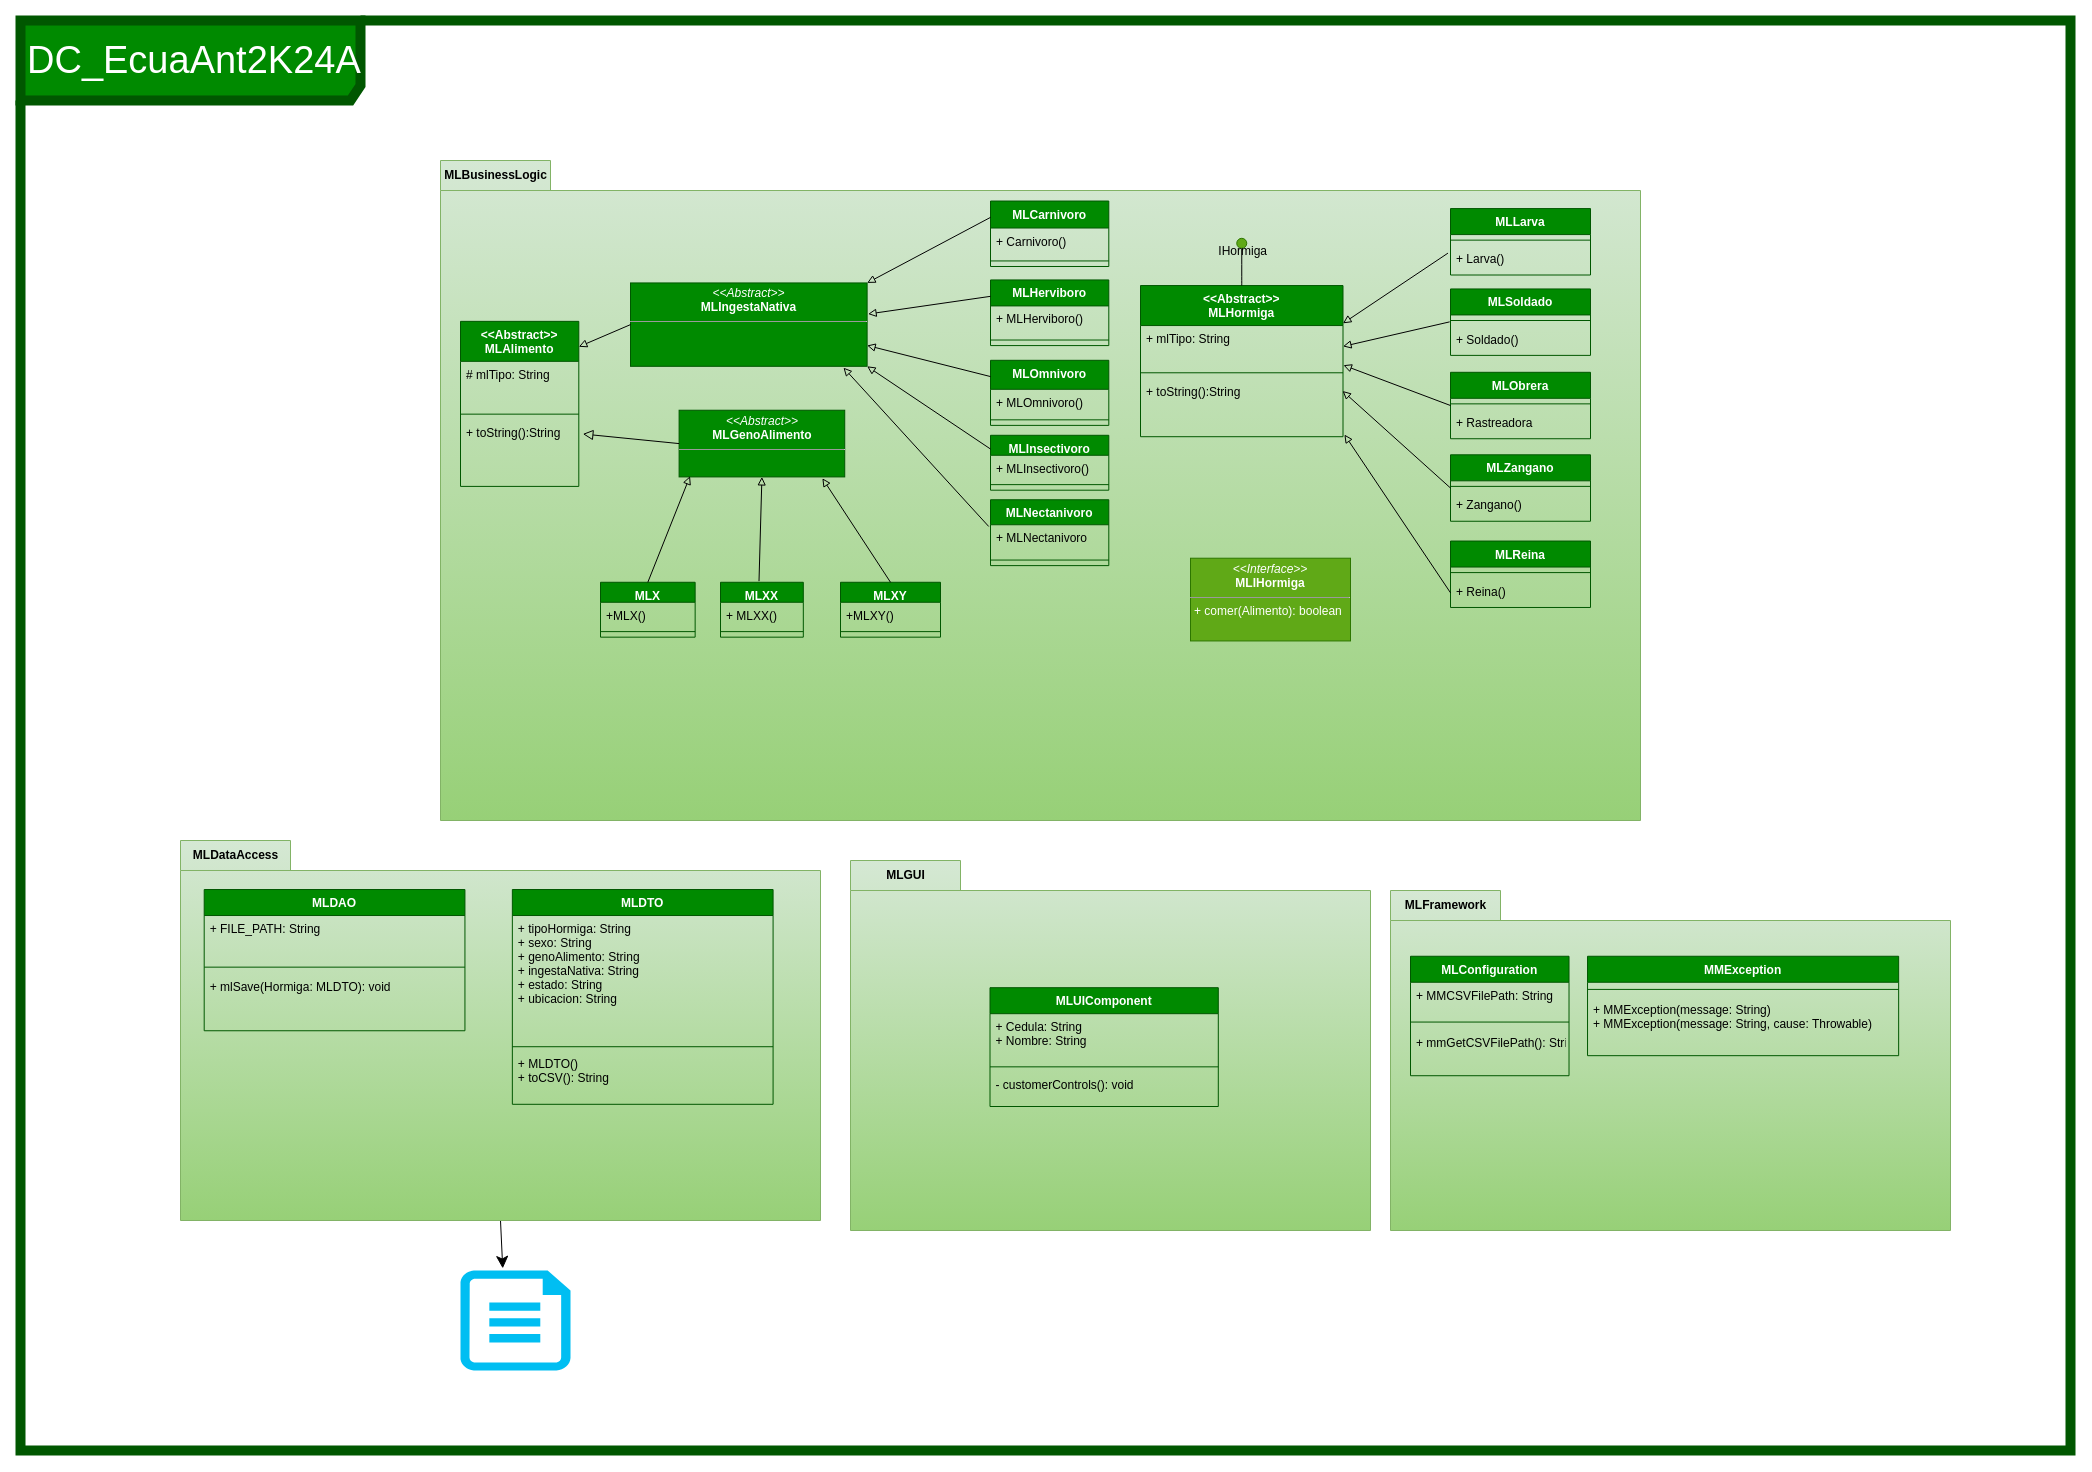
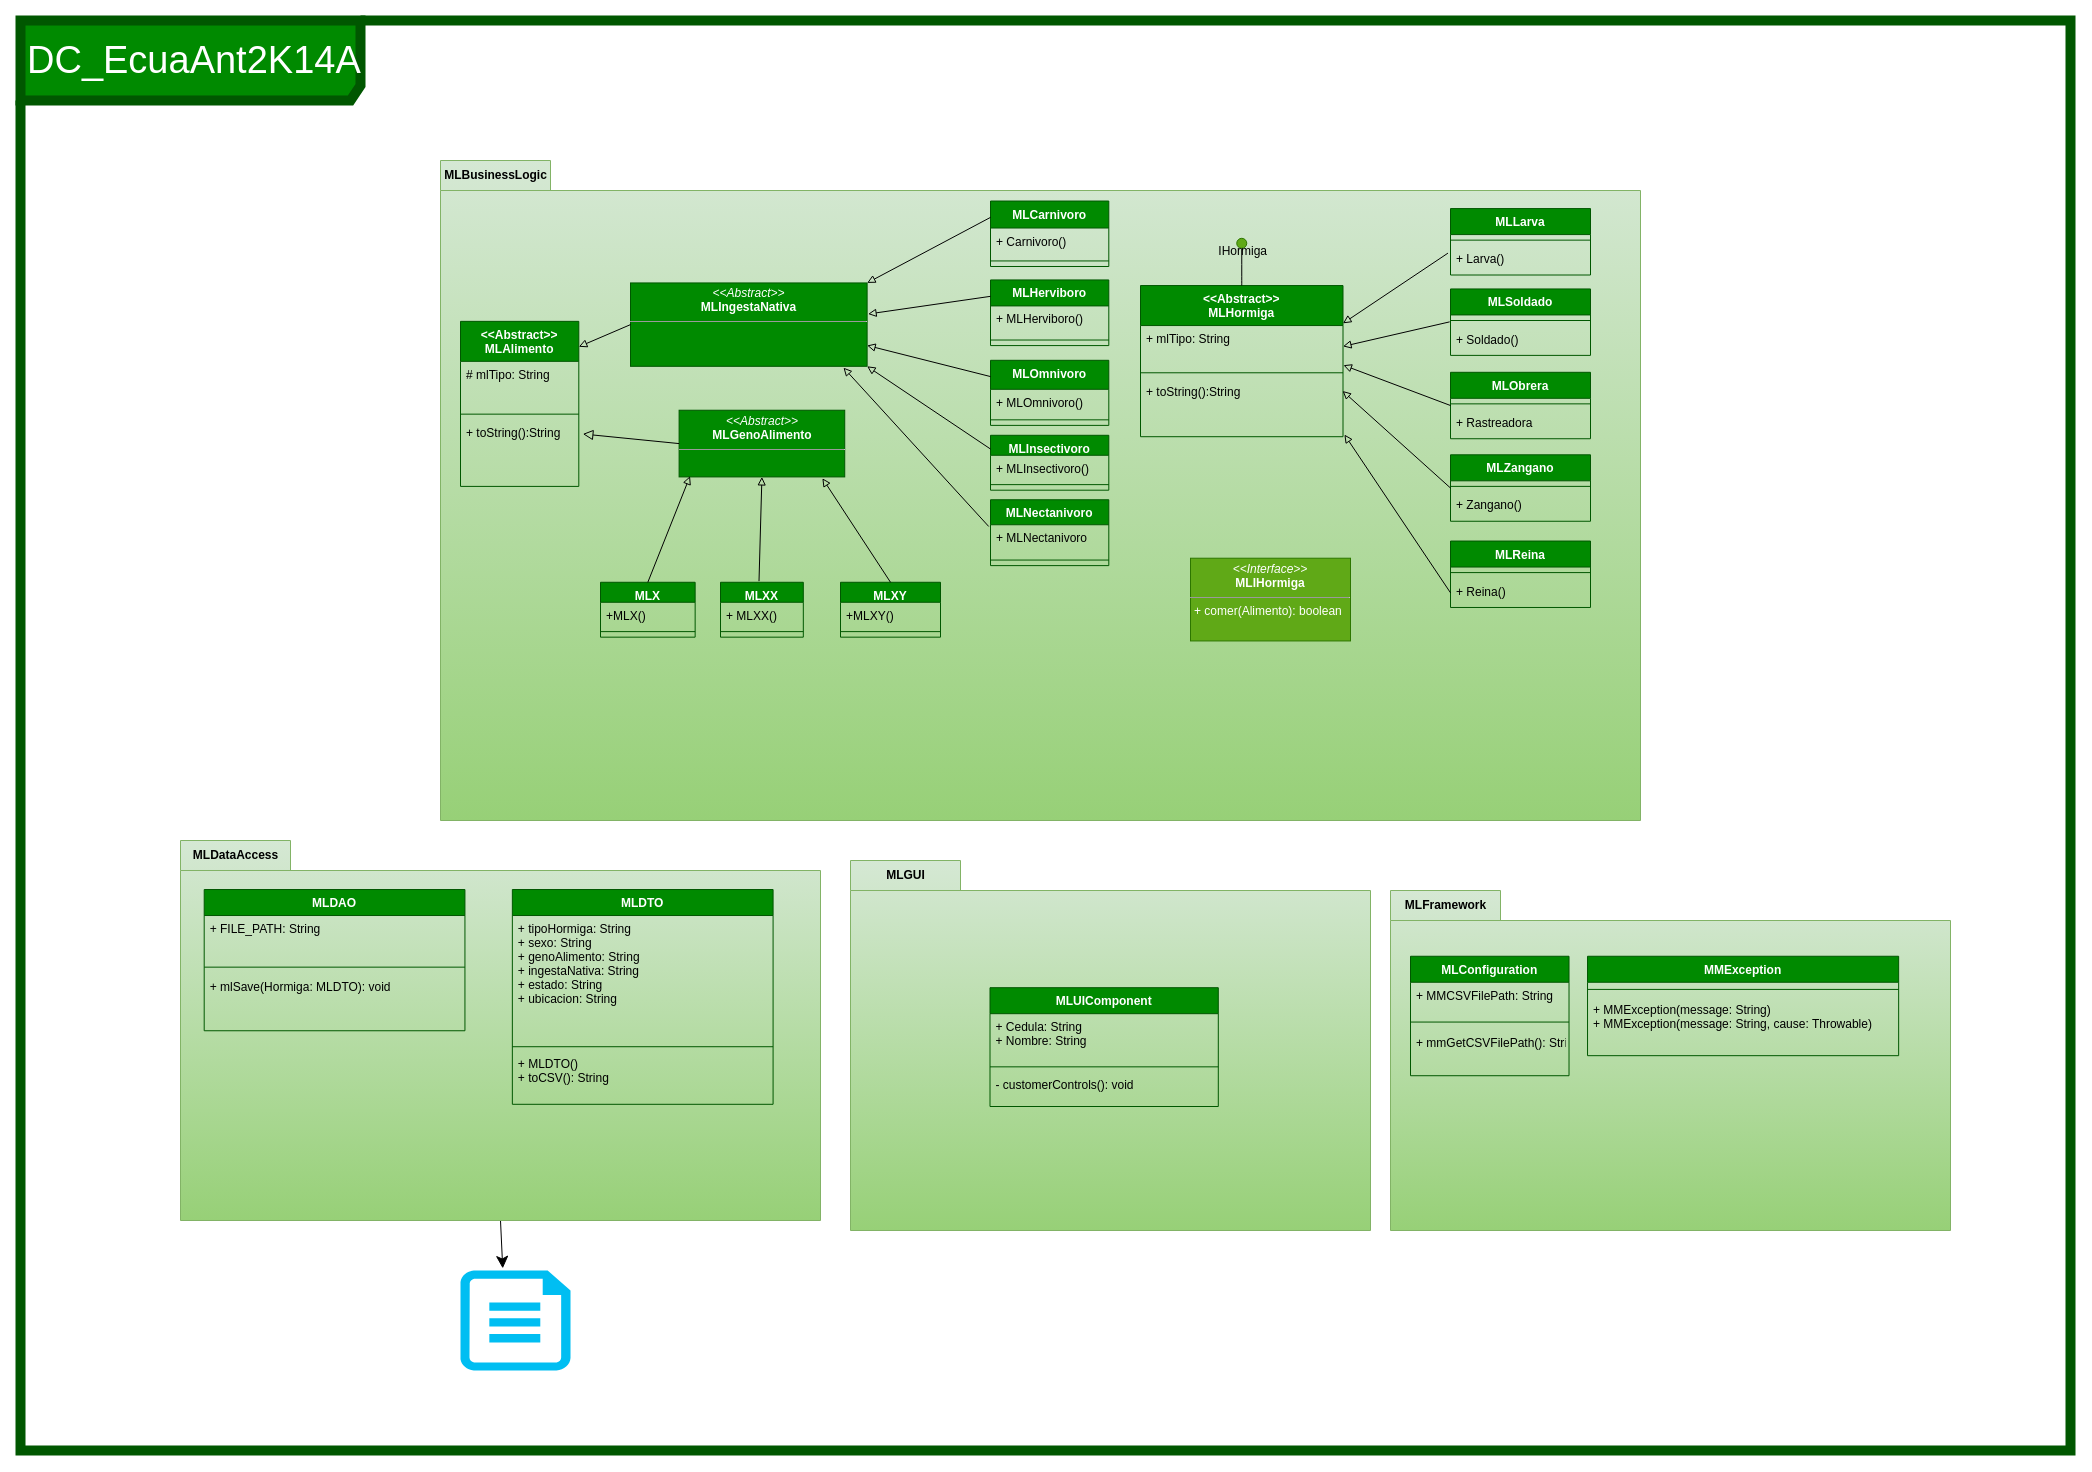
- <mxCell id="98" value="&lt;font style=&quot;font-size: 38px;&quot;&gt;DC_EcuaAnt2K24A&lt;/font&gt;" style="shape=umlFrame;whiteSpace=wrap;html=1;width=340;height=80;boundedLbl=1;verticalAlign=middle;align=left;spacingLeft=5;fontColor=#ffffff;fillColor=#008a00;strokeColor=#005700;strokeWidth=10;" vertex="1" parent="1"><mxGeometry x="20" y="20" width="2050" height="1430" as="geometry" /></mxCell>
+ <mxCell id="98" value="&lt;font style=&quot;font-size: 38px;&quot;&gt;DC_EcuaAnt2K14A&lt;/font&gt;" style="shape=umlFrame;whiteSpace=wrap;html=1;width=340;height=80;boundedLbl=1;verticalAlign=middle;align=left;spacingLeft=5;fontColor=#ffffff;fillColor=#008a00;strokeColor=#005700;strokeWidth=10;" vertex="1" parent="1"><mxGeometry x="20" y="20" width="2050" height="1430" as="geometry" /></mxCell>
